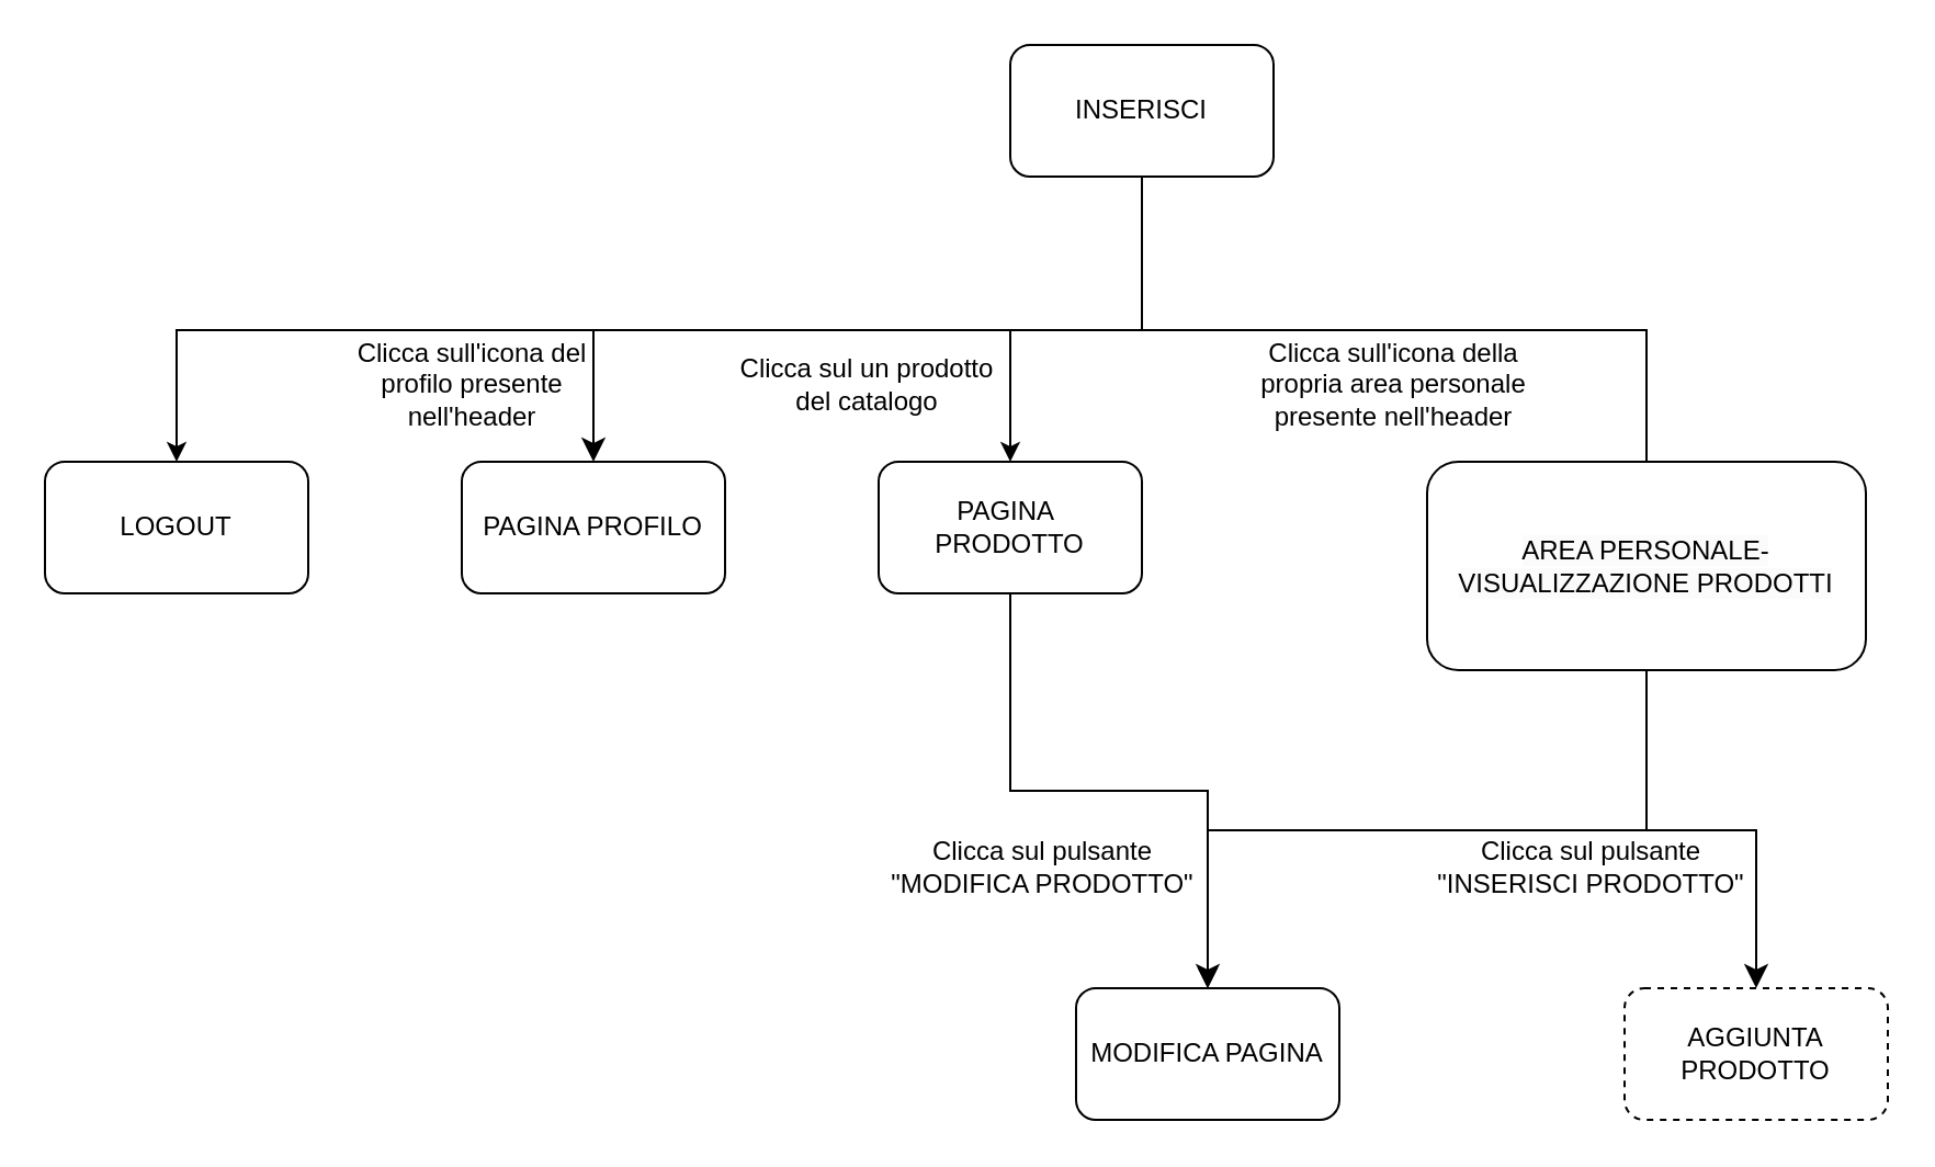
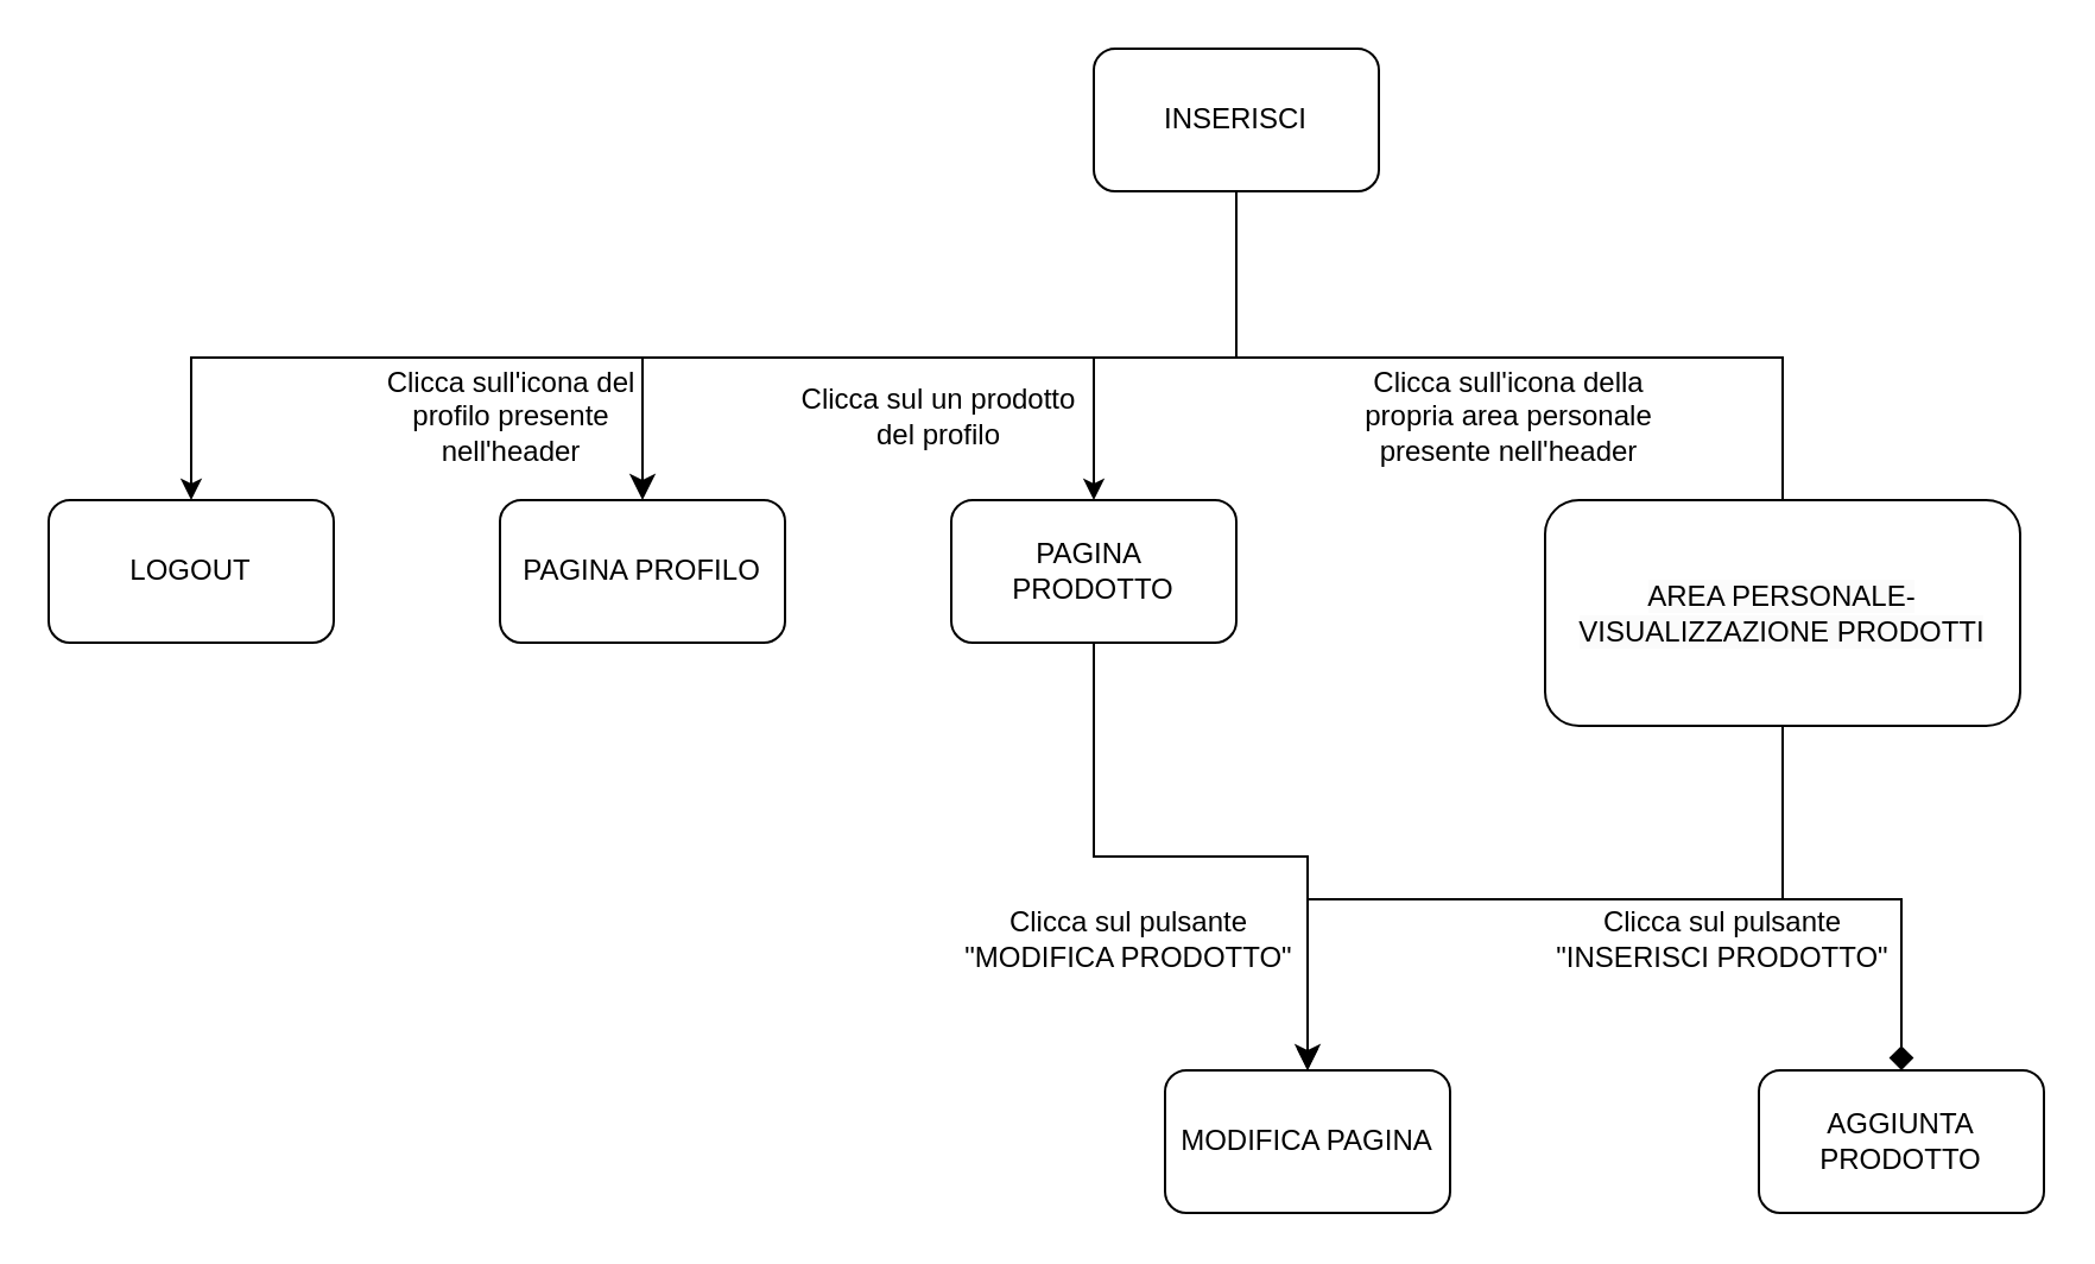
- <mxCell id="16" value="Clicca sul un prodotto del catalogo" style="text;html=1;strokeColor=none;fillColor=none;align=center;verticalAlign=middle;whiteSpace=wrap;rounded=0;" vertex="1" parent="1"><mxGeometry x="330" y="150" width="130" height="50" as="geometry" /></mxCell>
+ <mxCell id="16" value="Clicca sul un prodotto del profilo" style="text;html=1;strokeColor=none;fillColor=none;align=center;verticalAlign=middle;whiteSpace=wrap;rounded=0;" vertex="1" parent="1"><mxGeometry x="330" y="150" width="130" height="50" as="geometry" /></mxCell>
- <mxCell id="13" value="" style="edgeStyle=elbowEdgeStyle;elbow=vertical;endArrow=classic;html=1;curved=0;rounded=0;endSize=8;startSize=8;entryX=0.5;entryY=0;entryDx=0;entryDy=0;exitX=0.5;exitY=1;exitDx=0;exitDy=0;" parent="1" source="7" target="11" edge="1"><mxGeometry width="50" height="50" relative="1" as="geometry"><mxPoint x="840" y="470" as="sourcePoint" /><mxPoint x="890" y="420" as="targetPoint" /></mxGeometry></mxCell>
+ <mxCell id="13" value="" style="edgeStyle=elbowEdgeStyle;elbow=vertical;endArrow=diamond;html=1;curved=0;rounded=0;endSize=8;startSize=8;entryX=0.5;entryY=0;entryDx=0;entryDy=0;exitX=0.5;exitY=1;exitDx=0;exitDy=0;" parent="1" source="7" target="11" edge="1"><mxGeometry width="50" height="50" relative="1" as="geometry"><mxPoint x="840" y="470" as="sourcePoint" /><mxPoint x="890" y="420" as="targetPoint" /></mxGeometry></mxCell>
- <mxCell id="11" value="AGGIUNTA PRODOTTO" style="rounded=1;whiteSpace=wrap;html=1;dashed=1;" parent="1" vertex="1"><mxGeometry x="740" y="450" width="120" height="60" as="geometry" /></mxCell>
+ <mxCell id="11" value="AGGIUNTA PRODOTTO" style="rounded=1;whiteSpace=wrap;html=1;" parent="1" vertex="1"><mxGeometry x="740" y="450" width="120" height="60" as="geometry" /></mxCell>
